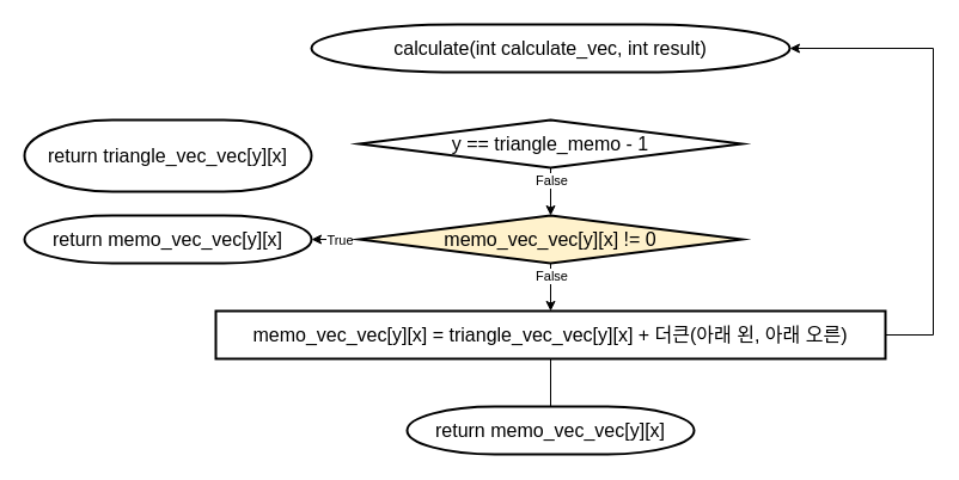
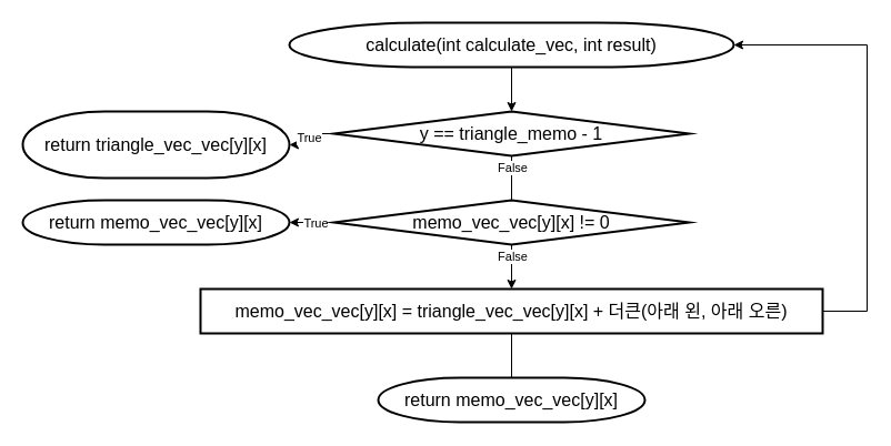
+ <mxCell id="2" value="" style="edgeStyle=orthogonalEdgeStyle;rounded=0;orthogonalLoop=1;jettySize=auto;html=1;" parent="1" source="3" target="8" edge="1"><mxGeometry relative="1" as="geometry" /></mxCell>
+ <mxCell id="4" value="" style="edgeStyle=orthogonalEdgeStyle;rounded=0;orthogonalLoop=1;jettySize=auto;html=1;" edge="1" parent="1" source="8" target="9"><mxGeometry relative="1" as="geometry" /></mxCell>
+ <mxCell id="5" value="True" style="edgeLabel;html=1;align=center;verticalAlign=middle;resizable=0;points=[];" vertex="1" connectable="0" parent="4"><mxGeometry x="-0.217" y="-3" relative="1" as="geometry"><mxPoint y="3" as="offset" /></mxGeometry></mxCell>
- <mxCell id="6" value="" style="edgeStyle=orthogonalEdgeStyle;rounded=0;orthogonalLoop=1;jettySize=auto;html=1;" edge="1" parent="1" source="8" target="17"><mxGeometry relative="1" as="geometry" /></mxCell>
+ <mxCell id="6" value="" style="edgeStyle=orthogonalEdgeStyle;rounded=0;orthogonalLoop=1;jettySize=auto;html=1;endArrow=none;" edge="1" parent="1" source="8" target="17"><mxGeometry relative="1" as="geometry" /></mxCell>
- <mxCell id="17" value="&lt;font style=&quot;font-size: 16px&quot;&gt;memo_vec_vec[y][x] != 0&lt;/font&gt;" style="rhombus;whiteSpace=wrap;html=1;strokeWidth=2;fillColor=#fff2cc;" vertex="1" parent="1"><mxGeometry x="300" y="180" width="320" height="40" as="geometry" /></mxCell>
+ <mxCell id="17" value="&lt;font style=&quot;font-size: 16px&quot;&gt;memo_vec_vec[y][x] != 0&lt;/font&gt;" style="rhombus;whiteSpace=wrap;html=1;strokeWidth=2;" vertex="1" parent="1"><mxGeometry x="300" y="180" width="320" height="40" as="geometry" /></mxCell>
